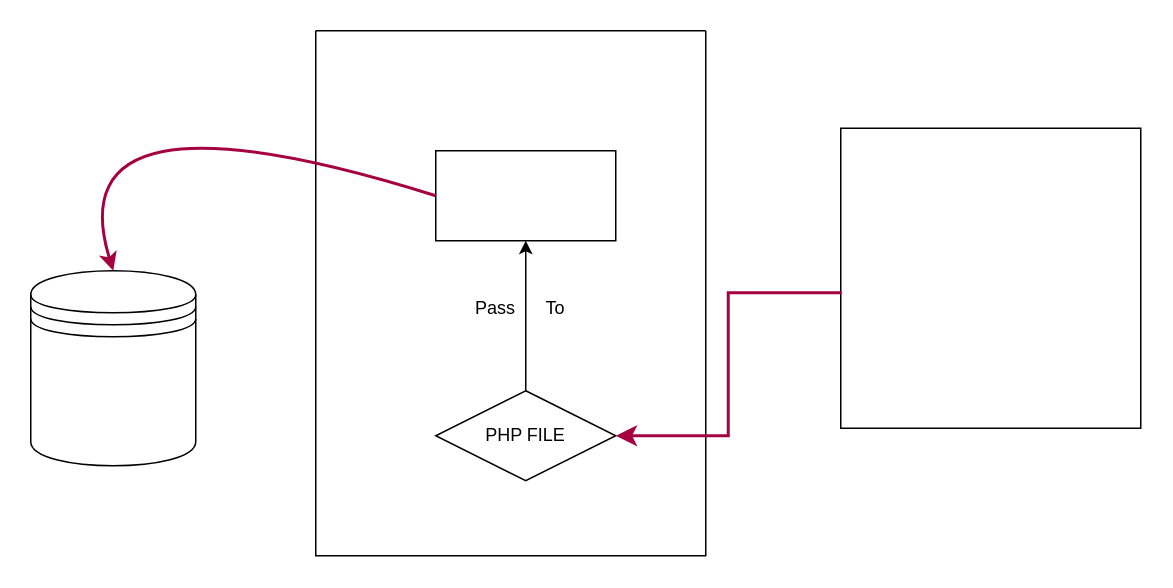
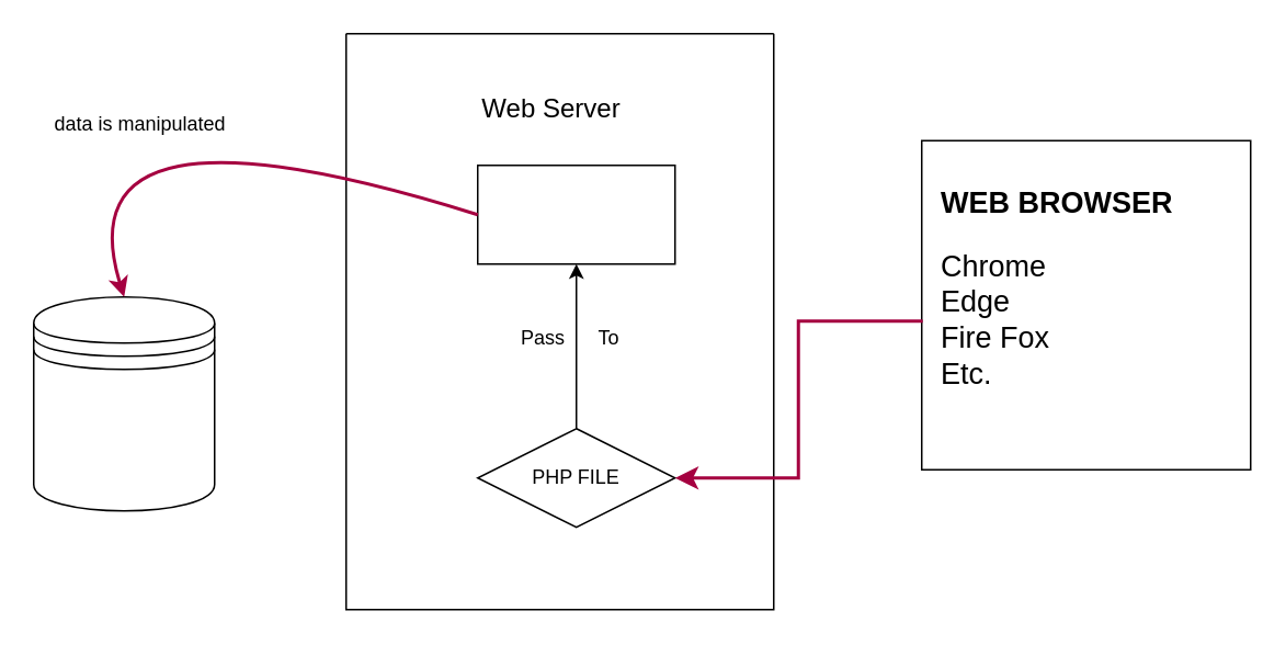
+ <mxCell id="4" value="&lt;font style=&quot;font-size: 16px;&quot;&gt;Web Server&lt;/font&gt;" style="text;html=1;align=center;verticalAlign=middle;whiteSpace=wrap;rounded=0;" vertex="1" parent="3"><mxGeometry x="40" y="30" width="170" height="30" as="geometry" /></mxCell>
+ <mxCell id="14" value="data is manipulated" style="text;html=1;align=center;verticalAlign=middle;whiteSpace=wrap;rounded=0;" vertex="1" parent="1"><mxGeometry x="30" y="60" width="110" height="30" as="geometry" /></mxCell>
+ <mxCell id="12" value="&lt;h1 style=&quot;margin-top: 0px;&quot;&gt;&lt;font style=&quot;font-size: 18px;&quot;&gt;WEB BROWSER&lt;/font&gt;&lt;/h1&gt;&lt;div&gt;&lt;span style=&quot;font-size: 18px; background-color: transparent; color: light-dark(rgb(0, 0, 0), rgb(255, 255, 255));&quot;&gt;Chrome&lt;/span&gt;&lt;/div&gt;&lt;div&gt;&lt;span style=&quot;font-size: 18px; background-color: transparent; color: light-dark(rgb(0, 0, 0), rgb(255, 255, 255));&quot;&gt;Edge&lt;/span&gt;&lt;/div&gt;&lt;div&gt;&lt;span style=&quot;font-size: 18px; background-color: transparent; color: light-dark(rgb(0, 0, 0), rgb(255, 255, 255));&quot;&gt;Fire Fox&lt;/span&gt;&lt;/div&gt;&lt;div&gt;&lt;span style=&quot;font-size: 18px; background-color: transparent; color: light-dark(rgb(0, 0, 0), rgb(255, 255, 255));&quot;&gt;Etc.&lt;/span&gt;&lt;/div&gt;" style="text;html=1;whiteSpace=wrap;overflow=hidden;rounded=0;" vertex="1" parent="1"><mxGeometry x="570" y="100" width="180" height="170" as="geometry" /></mxCell>
